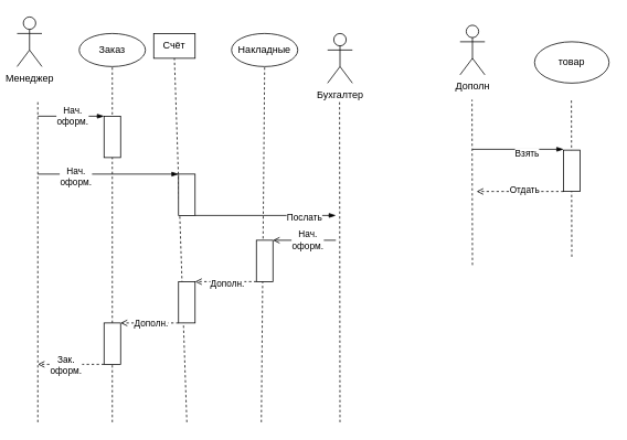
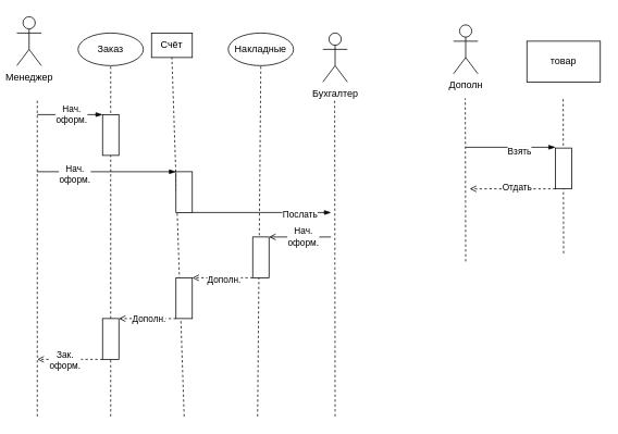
- <mxCell id="38" value="товар" style="ellipse;whiteSpace=wrap;html=1;" vertex="1" parent="1"><mxGeometry x="645" y="50" width="90" height="50" as="geometry" /></mxCell>
+ <mxCell id="38" value="товар" style="rounded=0;whiteSpace=wrap;html=1;" vertex="1" parent="1"><mxGeometry x="645" y="50" width="90" height="50" as="geometry" /></mxCell>
